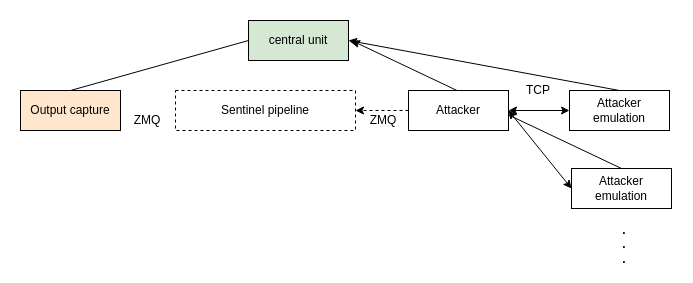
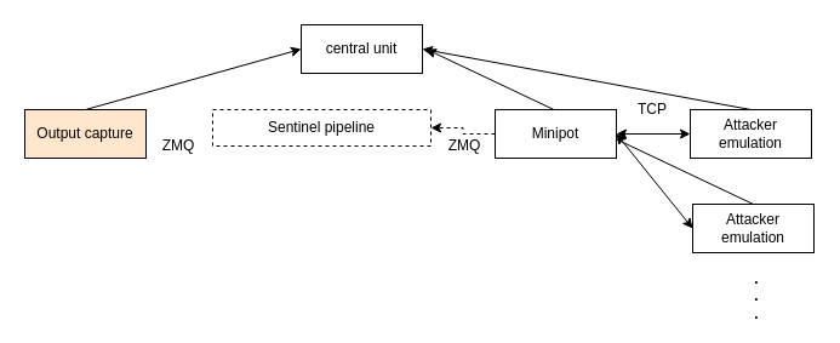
- <mxCell id="2" value="central unit" style="rounded=0;whiteSpace=wrap;html=1;fillColor=#d5e8d4;" parent="1" vertex="1"><mxGeometry x="248" y="20" width="100" height="40" as="geometry" /></mxCell>
+ <mxCell id="2" value="central unit" style="rounded=0;whiteSpace=wrap;html=1;" parent="1" vertex="1"><mxGeometry x="248" y="20" width="100" height="40" as="geometry" /></mxCell>
- <mxCell id="5" style="rounded=0;orthogonalLoop=1;jettySize=auto;html=1;exitX=0.5;exitY=0;exitDx=0;exitDy=0;entryX=0;entryY=0.5;entryDx=0;entryDy=0;endArrow=none;" parent="1" source="6" target="2" edge="1"><mxGeometry relative="1" as="geometry" /></mxCell>
+ <mxCell id="5" style="rounded=0;orthogonalLoop=1;jettySize=auto;html=1;exitX=0.5;exitY=0;exitDx=0;exitDy=0;entryX=0;entryY=0.5;entryDx=0;entryDy=0;" parent="1" source="6" target="2" edge="1"><mxGeometry relative="1" as="geometry" /></mxCell>
- <mxCell id="16" value="Sentinel pipeline" style="rounded=0;whiteSpace=wrap;html=1;dashed=1;" vertex="1" parent="1"><mxGeometry x="175" y="90" width="180" height="40" as="geometry" /></mxCell>
+ <mxCell id="16" value="Sentinel pipeline" style="rounded=0;whiteSpace=wrap;html=1;dashed=1;" vertex="1" parent="1"><mxGeometry x="175" y="90" width="180" height="30" as="geometry" /></mxCell>
- <mxCell id="15" value="Attacker" style="rounded=0;whiteSpace=wrap;html=1;" parent="1" vertex="1"><mxGeometry x="408" y="90" width="100" height="40" as="geometry" /></mxCell>
+ <mxCell id="15" value="Minipot" style="rounded=0;whiteSpace=wrap;html=1;" parent="1" vertex="1"><mxGeometry x="408" y="90" width="100" height="40" as="geometry" /></mxCell>
